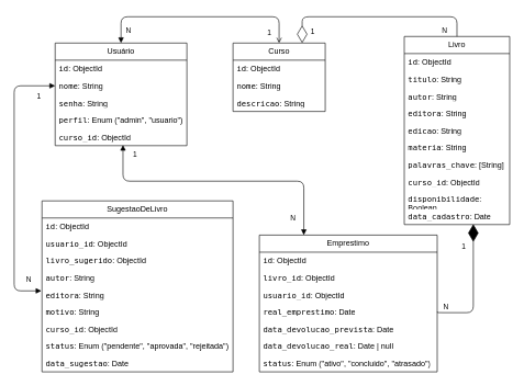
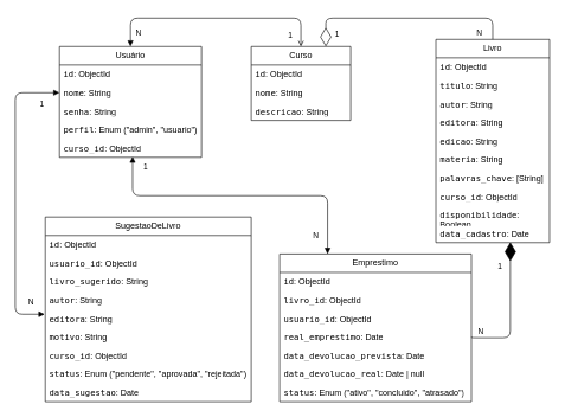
- <mxCell id="26" value="&lt;code data-end=&quot;4993&quot; data-start=&quot;4977&quot;&gt;livro_sugerido&lt;/code&gt;: ObjectId" style="text;strokeColor=none;fillColor=none;align=left;verticalAlign=top;spacingLeft=4;spacingRight=4;overflow=hidden;rotatable=0;points=[[0,0.5],[1,0.5]];portConstraint=eastwest;whiteSpace=wrap;html=1;" parent="23" vertex="1"><mxGeometry y="78" width="290" height="26" as="geometry" /></mxCell>
+ <mxCell id="26" value="&lt;code data-end=&quot;4993&quot; data-start=&quot;4977&quot;&gt;livro_sugerido&lt;/code&gt;: String" style="text;strokeColor=none;fillColor=none;align=left;verticalAlign=top;spacingLeft=4;spacingRight=4;overflow=hidden;rotatable=0;points=[[0,0.5],[1,0.5]];portConstraint=eastwest;whiteSpace=wrap;html=1;" parent="23" vertex="1"><mxGeometry y="78" width="290" height="26" as="geometry" /></mxCell>
